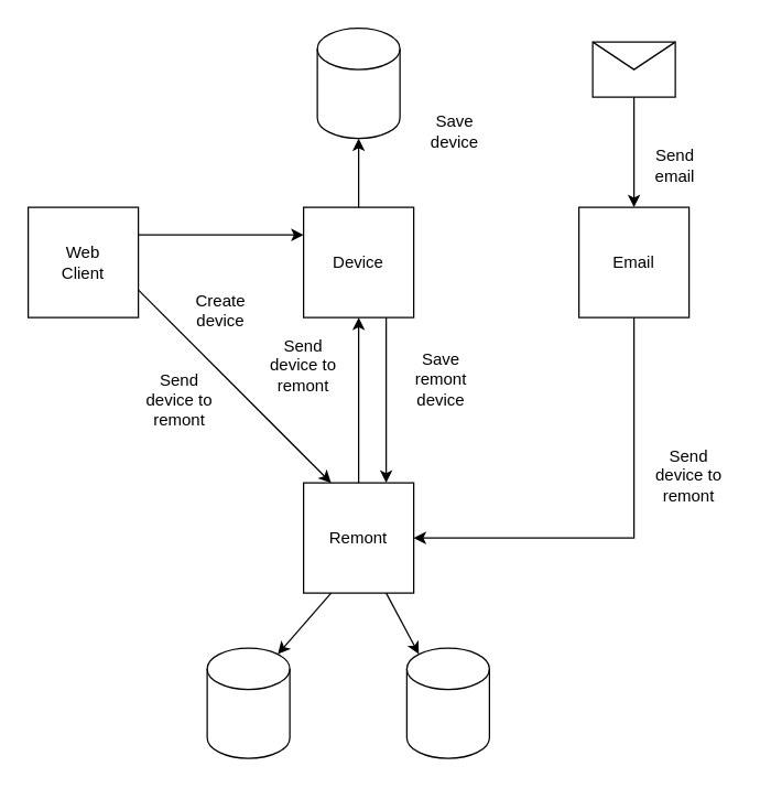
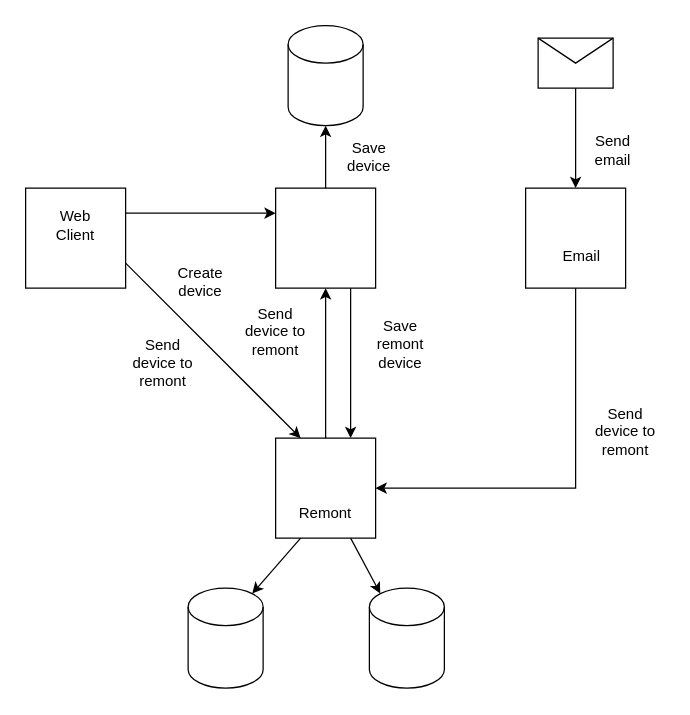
- <mxCell id="18" value="Save device" style="text;html=1;strokeColor=none;fillColor=none;align=center;verticalAlign=middle;whiteSpace=wrap;rounded=0;" parent="1" vertex="1"><mxGeometry x="300" y="80" width="60" height="30" as="geometry" /></mxCell>
+ <mxCell id="18" value="Save device" style="text;html=1;strokeColor=none;fillColor=none;align=center;verticalAlign=middle;whiteSpace=wrap;rounded=0;" parent="1" vertex="1"><mxGeometry x="265" y="110" width="60" height="30" as="geometry" /></mxCell>
- <mxCell id="6" value="Web Client" style="text;html=1;strokeColor=none;fillColor=none;align=center;verticalAlign=middle;whiteSpace=wrap;rounded=0;" parent="1" vertex="1"><mxGeometry x="30" y="175" width="60" height="30" as="geometry" /></mxCell>
+ <mxCell id="6" value="Web Client" style="text;html=1;strokeColor=none;fillColor=none;align=center;verticalAlign=middle;whiteSpace=wrap;rounded=0;" parent="1" vertex="1"><mxGeometry x="30" y="165" width="60" height="30" as="geometry" /></mxCell>
- <mxCell id="7" value="Device" style="text;html=1;strokeColor=none;fillColor=none;align=center;verticalAlign=middle;whiteSpace=wrap;rounded=0;" parent="1" vertex="1"><mxGeometry x="230" y="175" width="60" height="30" as="geometry" /></mxCell>
- <mxCell id="9" value="Email" style="text;html=1;strokeColor=none;fillColor=none;align=center;verticalAlign=middle;whiteSpace=wrap;rounded=0;" parent="1" vertex="1"><mxGeometry x="430" y="175" width="60" height="30" as="geometry" /></mxCell>
+ <mxCell id="9" value="Email" style="text;html=1;strokeColor=none;fillColor=none;align=center;verticalAlign=middle;whiteSpace=wrap;rounded=0;" parent="1" vertex="1"><mxGeometry x="435" y="190" width="60" height="30" as="geometry" /></mxCell>
- <mxCell id="8" value="Remont" style="text;html=1;strokeColor=none;fillColor=none;align=center;verticalAlign=middle;whiteSpace=wrap;rounded=0;" parent="1" vertex="1"><mxGeometry x="230" y="375" width="60" height="30" as="geometry" /></mxCell>
+ <mxCell id="8" value="Remont" style="text;html=1;strokeColor=none;fillColor=none;align=center;verticalAlign=middle;whiteSpace=wrap;rounded=0;" parent="1" vertex="1"><mxGeometry x="230" y="395" width="60" height="30" as="geometry" /></mxCell>
